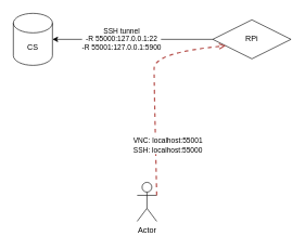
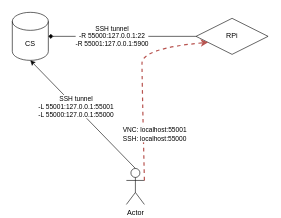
- <mxCell id="5" value="" style="endArrow=classic;html=1;entryX=1;entryY=0.5;entryDx=0;entryDy=0;entryPerimeter=0;exitX=0;exitY=0.5;exitDx=0;exitDy=0;" edge="1" parent="1" source="4" target="3"><mxGeometry width="50" height="50" relative="1" as="geometry"><mxPoint x="176" y="260" as="sourcePoint" /><mxPoint x="226" y="210" as="targetPoint" /></mxGeometry></mxCell>
+ <mxCell id="5" value="" style="endArrow=diamond;html=1;entryX=1;entryY=0.5;entryDx=0;entryDy=0;entryPerimeter=0;exitX=0;exitY=0.5;exitDx=0;exitDy=0;" edge="1" parent="1" source="4" target="3"><mxGeometry width="50" height="50" relative="1" as="geometry"><mxPoint x="176" y="260" as="sourcePoint" /><mxPoint x="226" y="210" as="targetPoint" /></mxGeometry></mxCell>
- <mxCell id="9" value="" style="curved=1;endArrow=open;html=1;exitX=1;exitY=0.333;exitDx=0;exitDy=0;exitPerimeter=0;entryX=0;entryY=0.75;entryDx=0;entryDy=0;dashed=1;strokeWidth=2;fillColor=#f8cecc;strokeColor=#b85450;" edge="1" parent="1" source="2" target="4"><mxGeometry width="50" height="50" relative="1" as="geometry"><mxPoint x="176" y="260" as="sourcePoint" /><mxPoint x="226" y="210" as="targetPoint" /><Array as="points"><mxPoint x="236" y="130" /><mxPoint x="236" y="80" /></Array></mxGeometry></mxCell>
+ <mxCell id="9" value="" style="curved=1;endArrow=classic;html=1;exitX=1;exitY=0.333;exitDx=0;exitDy=0;exitPerimeter=0;entryX=0;entryY=0.75;entryDx=0;entryDy=0;dashed=1;strokeWidth=2;fillColor=#f8cecc;strokeColor=#b85450;" edge="1" parent="1" source="2" target="4"><mxGeometry width="50" height="50" relative="1" as="geometry"><mxPoint x="176" y="260" as="sourcePoint" /><mxPoint x="226" y="210" as="targetPoint" /><Array as="points"><mxPoint x="236" y="130" /><mxPoint x="236" y="80" /></Array></mxGeometry></mxCell>
+ <mxCell id="7" value="" style="endArrow=classic;html=1;entryX=0.5;entryY=1;entryDx=0;entryDy=0;entryPerimeter=0;exitX=0.5;exitY=0;exitDx=0;exitDy=0;exitPerimeter=0;" edge="1" parent="1" source="2" target="3"><mxGeometry width="50" height="50" relative="1" as="geometry"><mxPoint x="323" y="150" as="sourcePoint" /><mxPoint x="77" y="150" as="targetPoint" /></mxGeometry></mxCell>
+ <mxCell id="8" value="SSH tunnel&lt;br&gt;-L 55001:127.0.0.1:55001&lt;br&gt;-L 55000:127.0.0.1:55000" style="edgeLabel;html=1;align=center;verticalAlign=middle;resizable=0;points=[];" vertex="1" connectable="0" parent="7"><mxGeometry x="0.146" y="-1" relative="1" as="geometry"><mxPoint as="offset" /></mxGeometry></mxCell>
